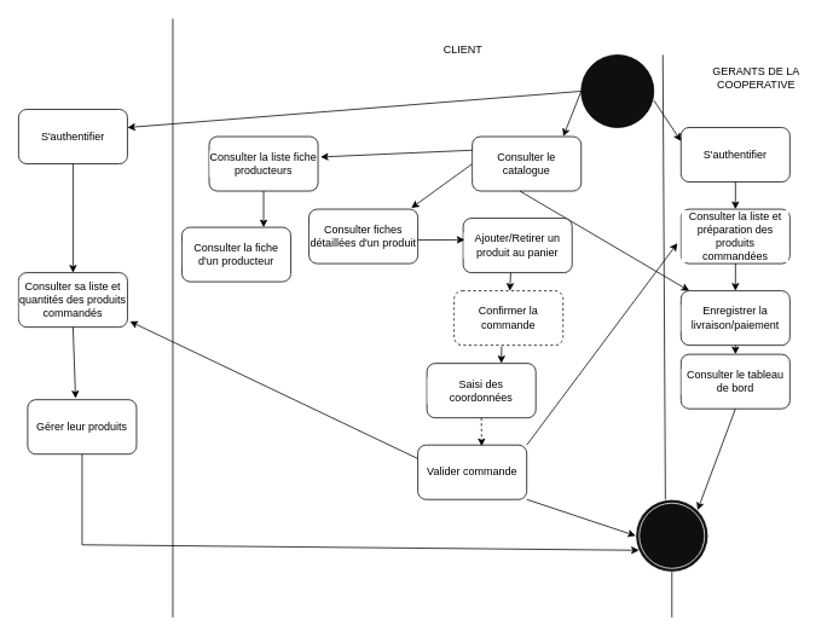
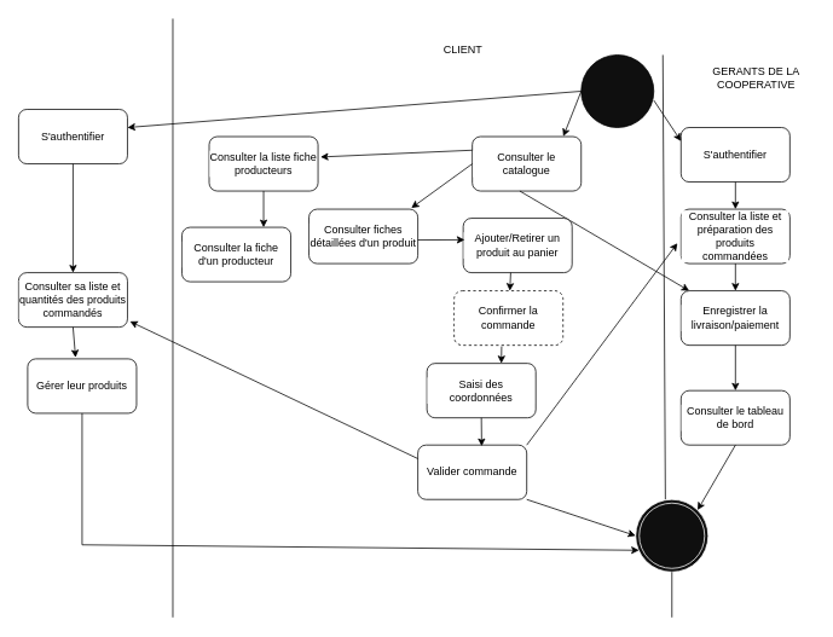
- <mxCell id="11" value="Consulter le tableau de bord" style="rounded=1;whiteSpace=wrap;html=1;labelBackgroundColor=#FFFFFF;fontColor=default;strokeColor=default;fillColor=#FFFFFF;" vertex="1" parent="1"><mxGeometry x="750" y="390" width="120" height="60" as="geometry" /></mxCell>
+ <mxCell id="11" value="Consulter le tableau de bord" style="rounded=1;whiteSpace=wrap;html=1;labelBackgroundColor=#FFFFFF;fontColor=default;strokeColor=default;fillColor=#FFFFFF;" vertex="1" parent="1"><mxGeometry x="750" y="430" width="120" height="60" as="geometry" /></mxCell>
- <mxCell id="16" value="Gérer leur produits" style="rounded=1;whiteSpace=wrap;html=1;labelBackgroundColor=#FFFFFF;fontColor=default;strokeColor=default;fillColor=#FFFFFF;" vertex="1" parent="1"><mxGeometry x="30" y="440" width="120" height="60" as="geometry" /></mxCell>
+ <mxCell id="16" value="Gérer leur produits" style="rounded=1;whiteSpace=wrap;html=1;labelBackgroundColor=#FFFFFF;fontColor=default;strokeColor=default;fillColor=#FFFFFF;" vertex="1" parent="1"><mxGeometry x="30" y="395" width="120" height="60" as="geometry" /></mxCell>
- <mxCell id="21" value="" style="endArrow=classic;html=1;rounded=0;labelBackgroundColor=default;fontColor=default;strokeColor=default;exitX=0.5;exitY=1;exitDx=0;exitDy=0;entryX=0.586;entryY=0.021;entryDx=0;entryDy=0;entryPerimeter=0;dashed=1;" edge="1" parent="1" source="18" target="20"><mxGeometry width="50" height="50" relative="1" as="geometry"><mxPoint x="620" y="590" as="sourcePoint" /><mxPoint x="670" y="540" as="targetPoint" /></mxGeometry></mxCell>
+ <mxCell id="21" value="" style="endArrow=classic;html=1;rounded=0;labelBackgroundColor=default;fontColor=default;strokeColor=default;exitX=0.5;exitY=1;exitDx=0;exitDy=0;entryX=0.586;entryY=0.021;entryDx=0;entryDy=0;entryPerimeter=0;" edge="1" parent="1" source="18" target="20"><mxGeometry width="50" height="50" relative="1" as="geometry"><mxPoint x="620" y="590" as="sourcePoint" /><mxPoint x="670" y="540" as="targetPoint" /></mxGeometry></mxCell>
